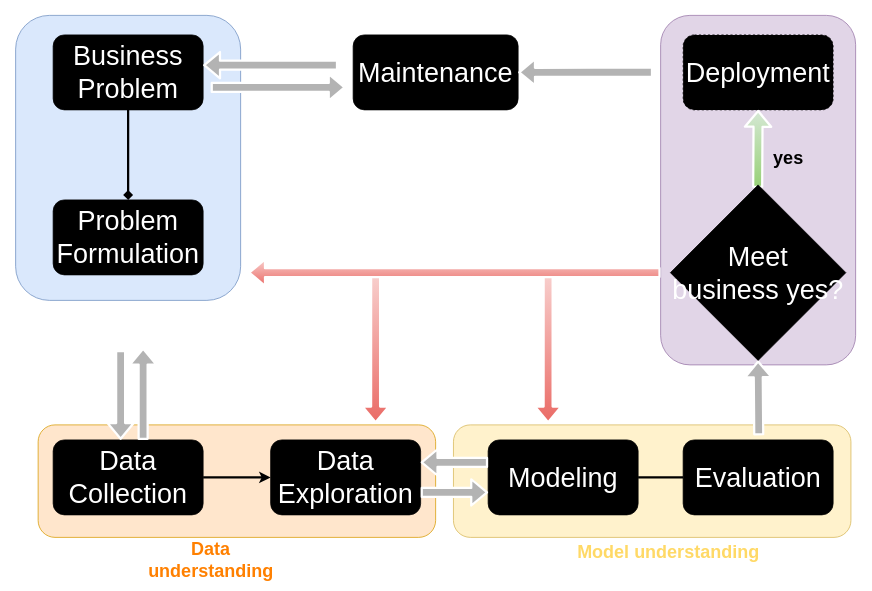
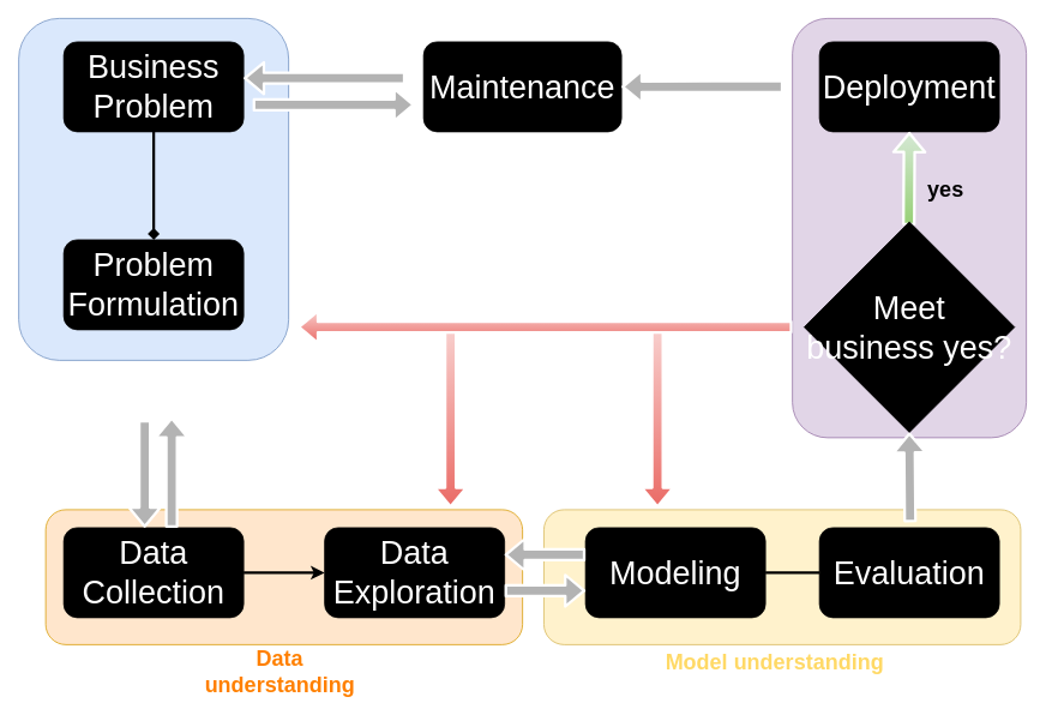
- <mxCell id="15" value="&lt;span style=&quot;font-size: 36px&quot;&gt;&lt;font color=&quot;#ffffff&quot;&gt;Deployment&lt;/font&gt;&lt;/span&gt;" style="rounded=1;whiteSpace=wrap;html=1;fillColor=#000000;dashed=1;" parent="1" vertex="1"><mxGeometry x="910" y="46" width="200" height="100" as="geometry" /></mxCell>
+ <mxCell id="15" value="&lt;span style=&quot;font-size: 36px&quot;&gt;&lt;font color=&quot;#ffffff&quot;&gt;Deployment&lt;/font&gt;&lt;/span&gt;" style="rounded=1;whiteSpace=wrap;html=1;fillColor=#000000;" parent="1" vertex="1"><mxGeometry x="910" y="46" width="200" height="100" as="geometry" /></mxCell>
- <mxCell id="22" value="&lt;span style=&quot;font-size: 24px&quot;&gt;&lt;b&gt;&lt;font color=&quot;#ffd966&quot;&gt;Model understanding&lt;/font&gt;&lt;/b&gt;&lt;/span&gt;" style="text;html=1;align=center;verticalAlign=middle;resizable=0;points=[];autosize=1;" parent="1" vertex="1"><mxGeometry x="760" y="726" width="260" height="20" as="geometry" /></mxCell>
+ <mxCell id="22" value="&lt;span style=&quot;font-size: 24px&quot;&gt;&lt;b&gt;&lt;font color=&quot;#ffd966&quot;&gt;Model understanding&lt;/font&gt;&lt;/b&gt;&lt;/span&gt;" style="text;html=1;align=center;verticalAlign=middle;resizable=0;points=[];autosize=1;" parent="1" vertex="1"><mxGeometry x="730" y="726" width="260" height="20" as="geometry" /></mxCell>
- <mxCell id="17" value="&lt;span style=&quot;font-size: 24px&quot;&gt;&lt;b&gt;&lt;font color=&quot;#ff8000&quot;&gt;Data &lt;br&gt;understanding&lt;/font&gt;&lt;/b&gt;&lt;/span&gt;" style="text;html=1;align=center;verticalAlign=middle;resizable=0;points=[];autosize=1;" parent="1" vertex="1"><mxGeometry x="190" y="726" width="180" height="40" as="geometry" /></mxCell>
+ <mxCell id="17" value="&lt;span style=&quot;font-size: 24px&quot;&gt;&lt;b&gt;&lt;font color=&quot;#ff8000&quot;&gt;Data &lt;br&gt;understanding&lt;/font&gt;&lt;/b&gt;&lt;/span&gt;" style="text;html=1;align=center;verticalAlign=middle;resizable=0;points=[];autosize=1;" parent="1" vertex="1"><mxGeometry x="220" y="726" width="180" height="40" as="geometry" /></mxCell>
